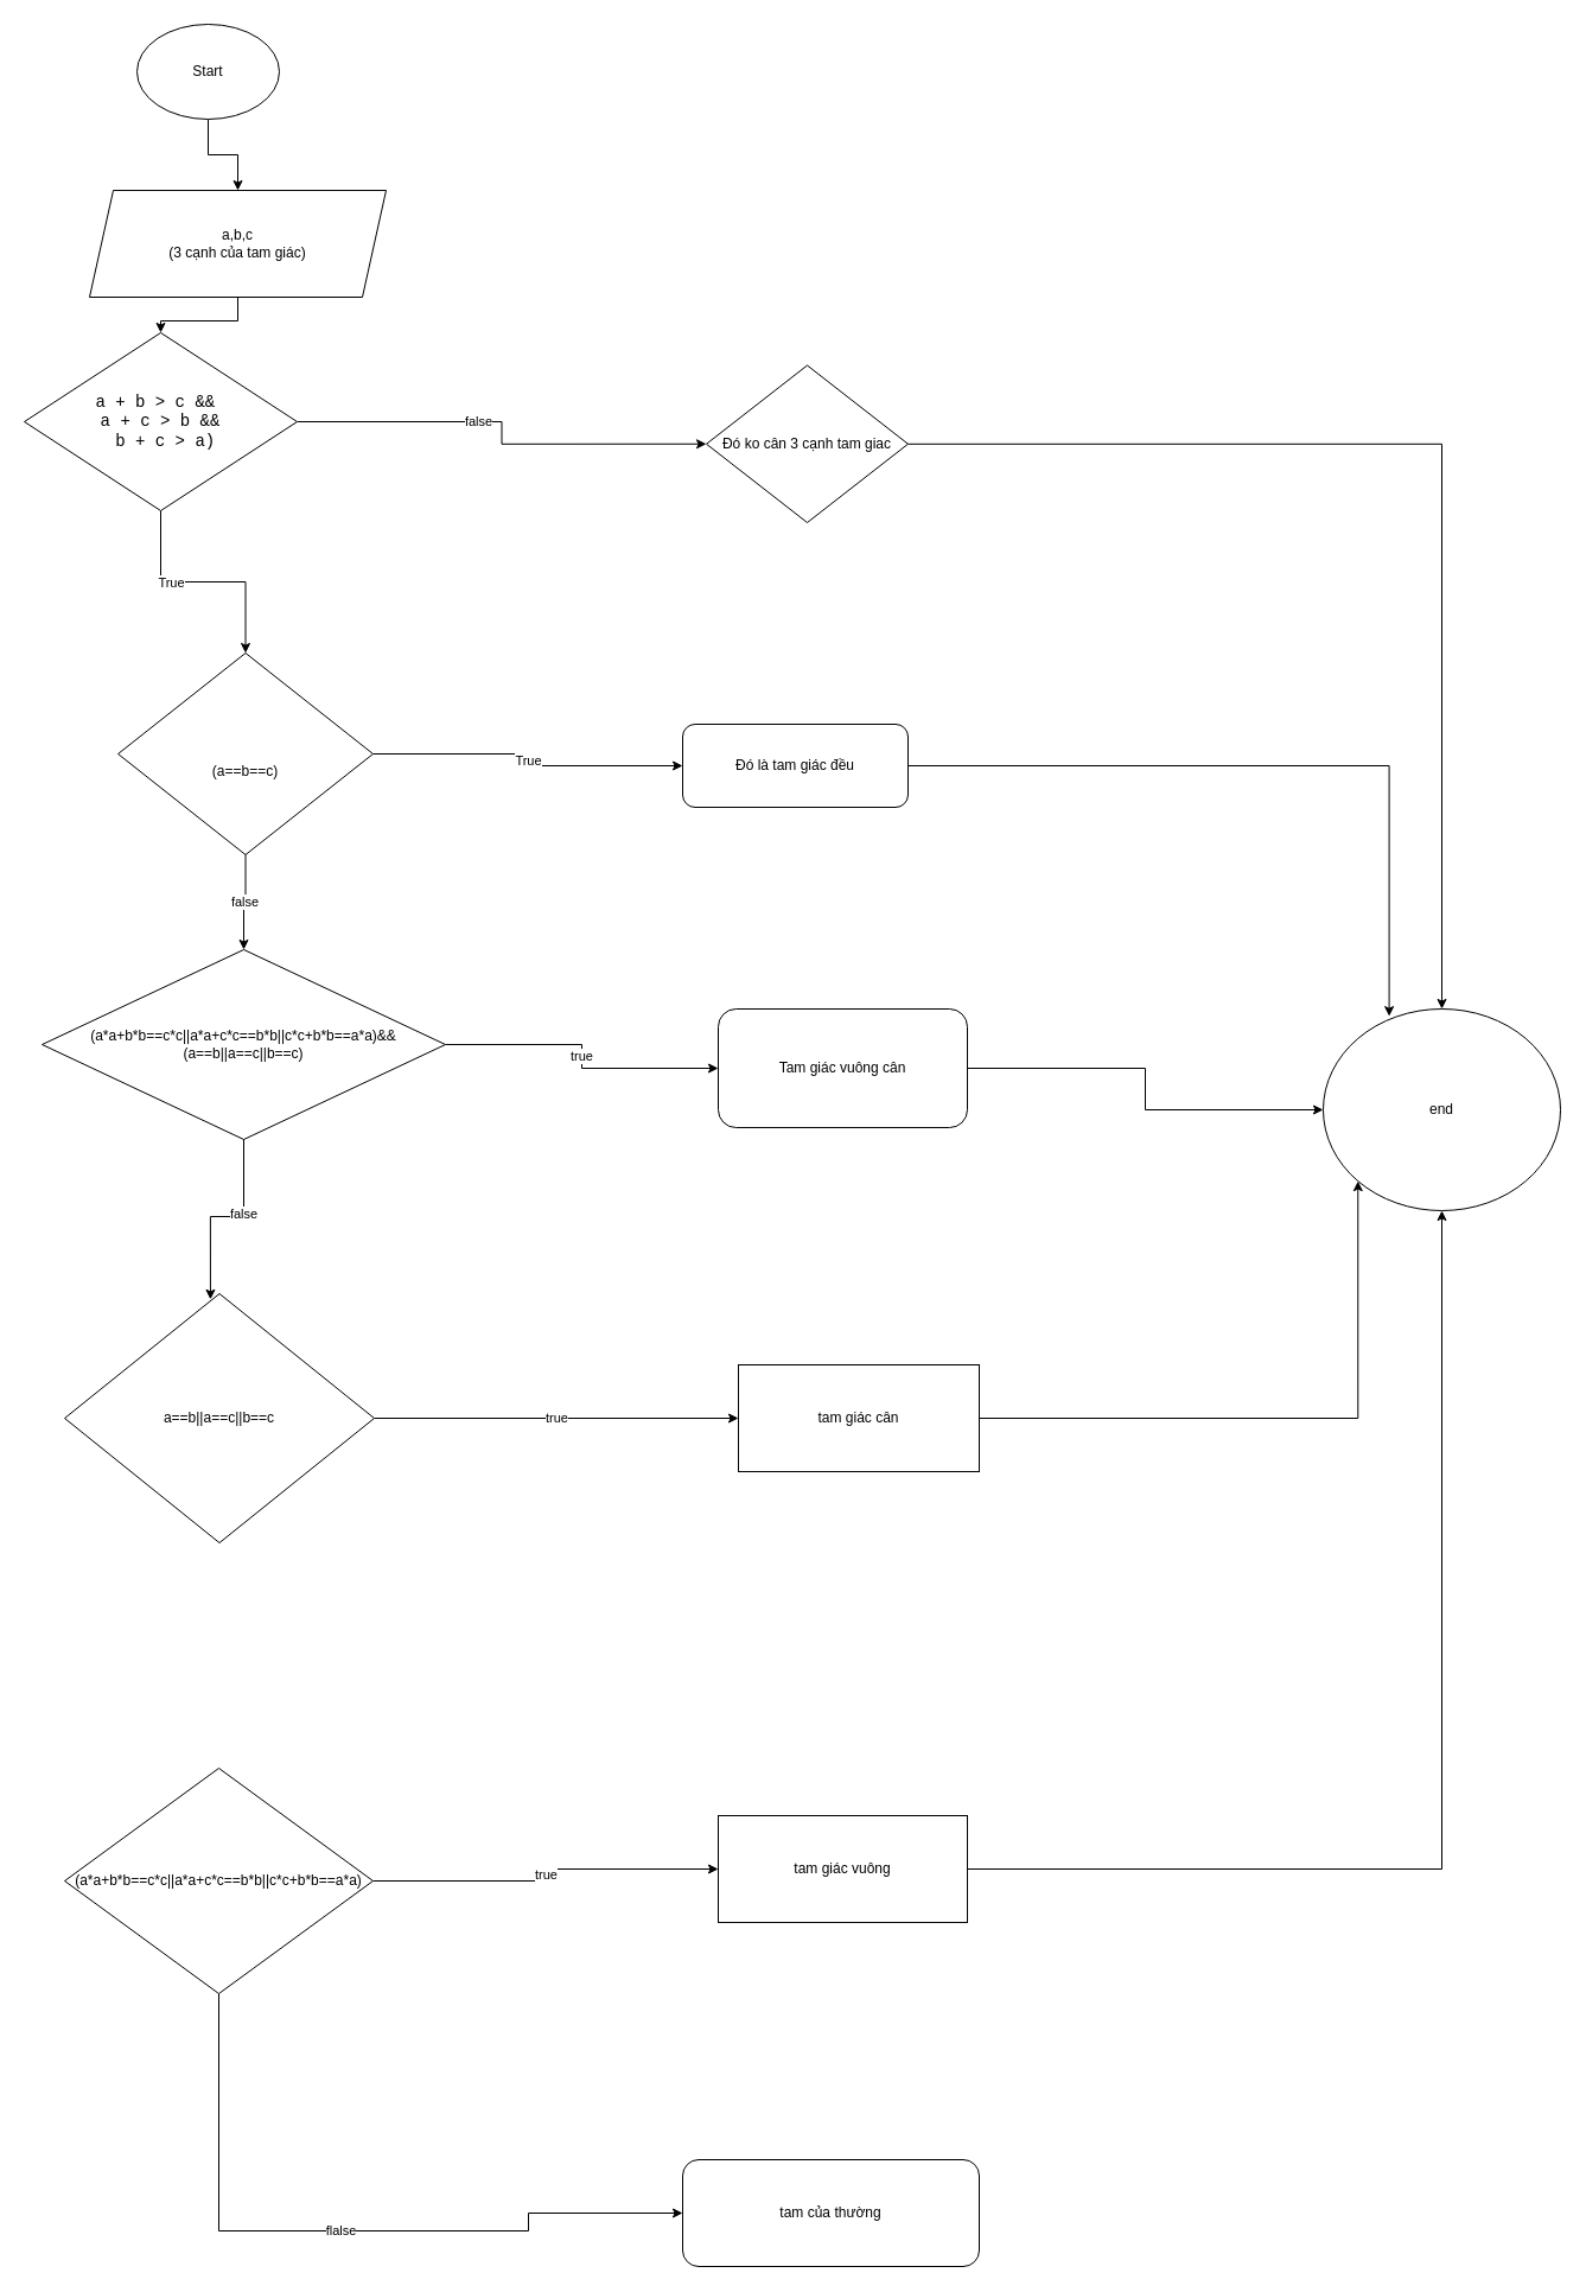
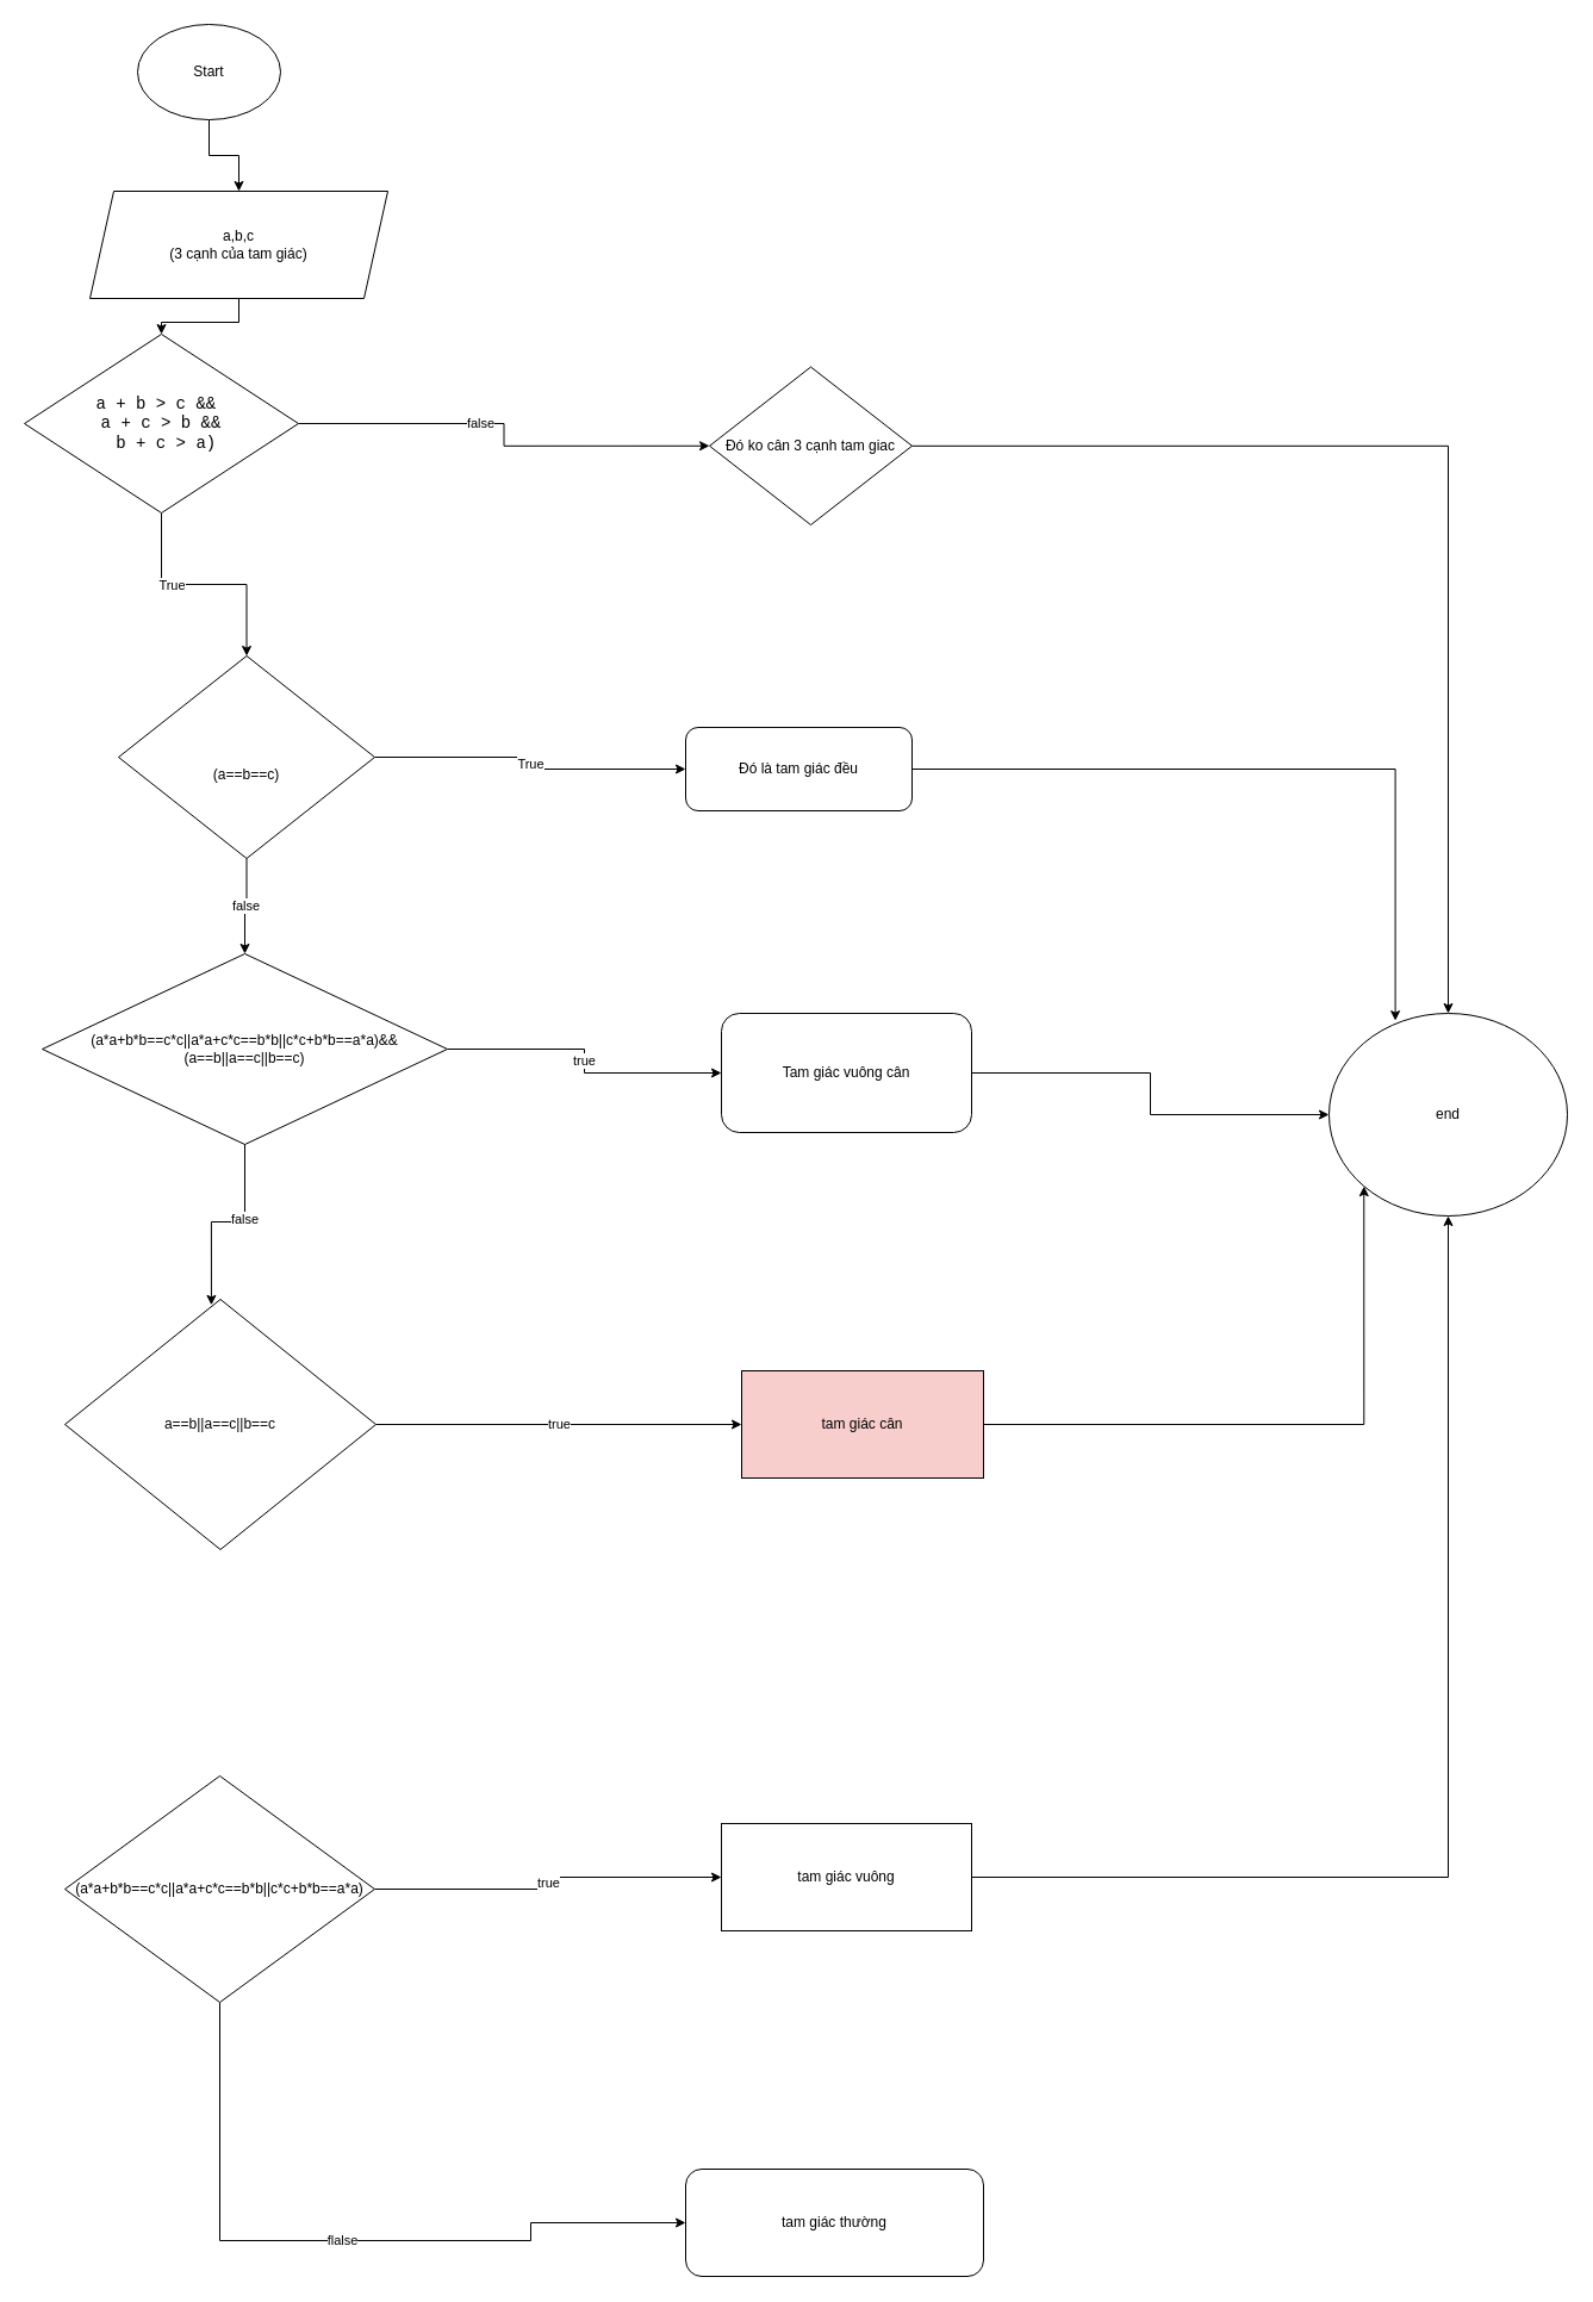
- <mxCell id="31" value="tam giác cân" style="rounded=0;whiteSpace=wrap;html=1;" parent="1" vertex="1"><mxGeometry x="622" y="1150" width="203" height="90" as="geometry" /></mxCell>
+ <mxCell id="31" value="tam giác cân" style="rounded=0;whiteSpace=wrap;html=1;fillColor=#f8cecc;" parent="1" vertex="1"><mxGeometry x="622" y="1150" width="203" height="90" as="geometry" /></mxCell>
- <mxCell id="34" value="tam của thường" style="rounded=1;whiteSpace=wrap;html=1;" parent="1" vertex="1"><mxGeometry x="575" y="1820" width="250" height="90" as="geometry" /></mxCell>
+ <mxCell id="34" value="tam giác thường" style="rounded=1;whiteSpace=wrap;html=1;" parent="1" vertex="1"><mxGeometry x="575" y="1820" width="250" height="90" as="geometry" /></mxCell>
